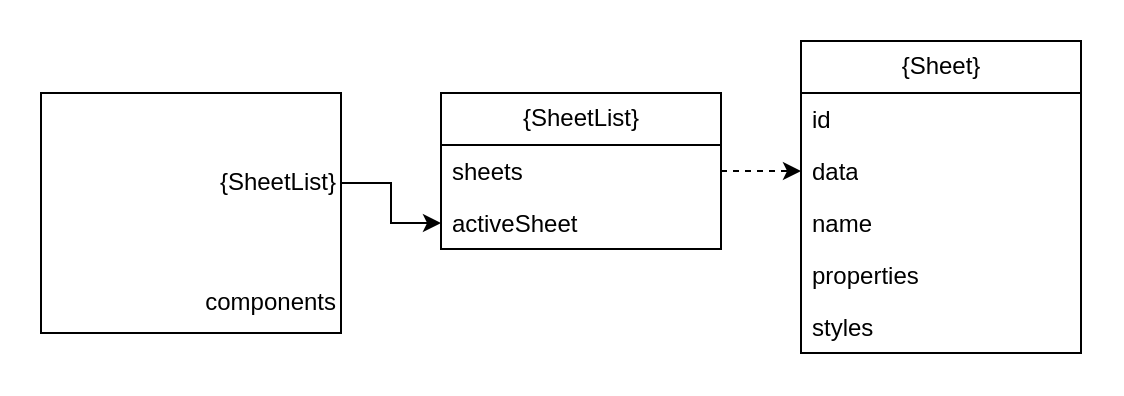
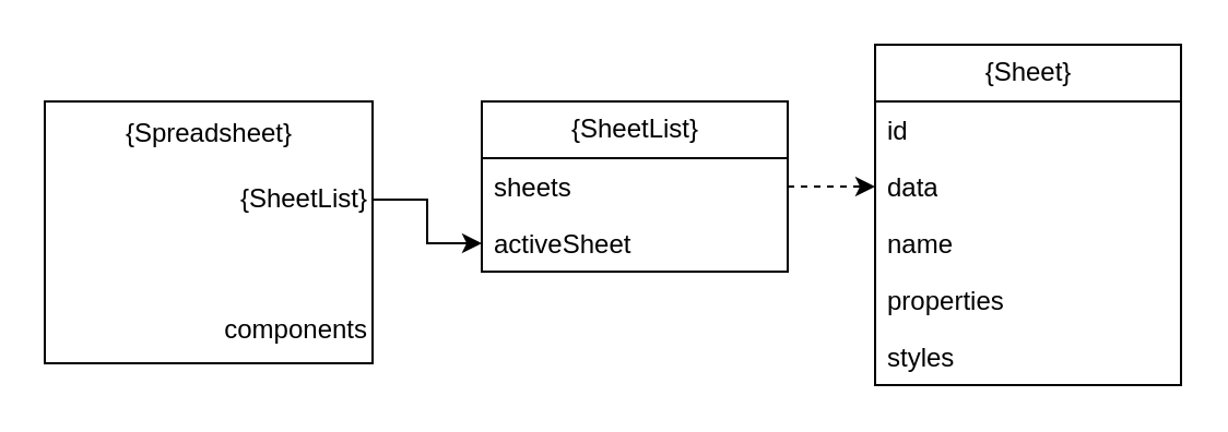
+ <mxCell id="3" value="{Spreadsheet}" style="text;html=1;strokeColor=none;fillColor=none;align=center;verticalAlign=middle;whiteSpace=wrap;rounded=0;" vertex="1" parent="1"><mxGeometry x="52.5" y="46" width="85" height="30" as="geometry" /></mxCell>
